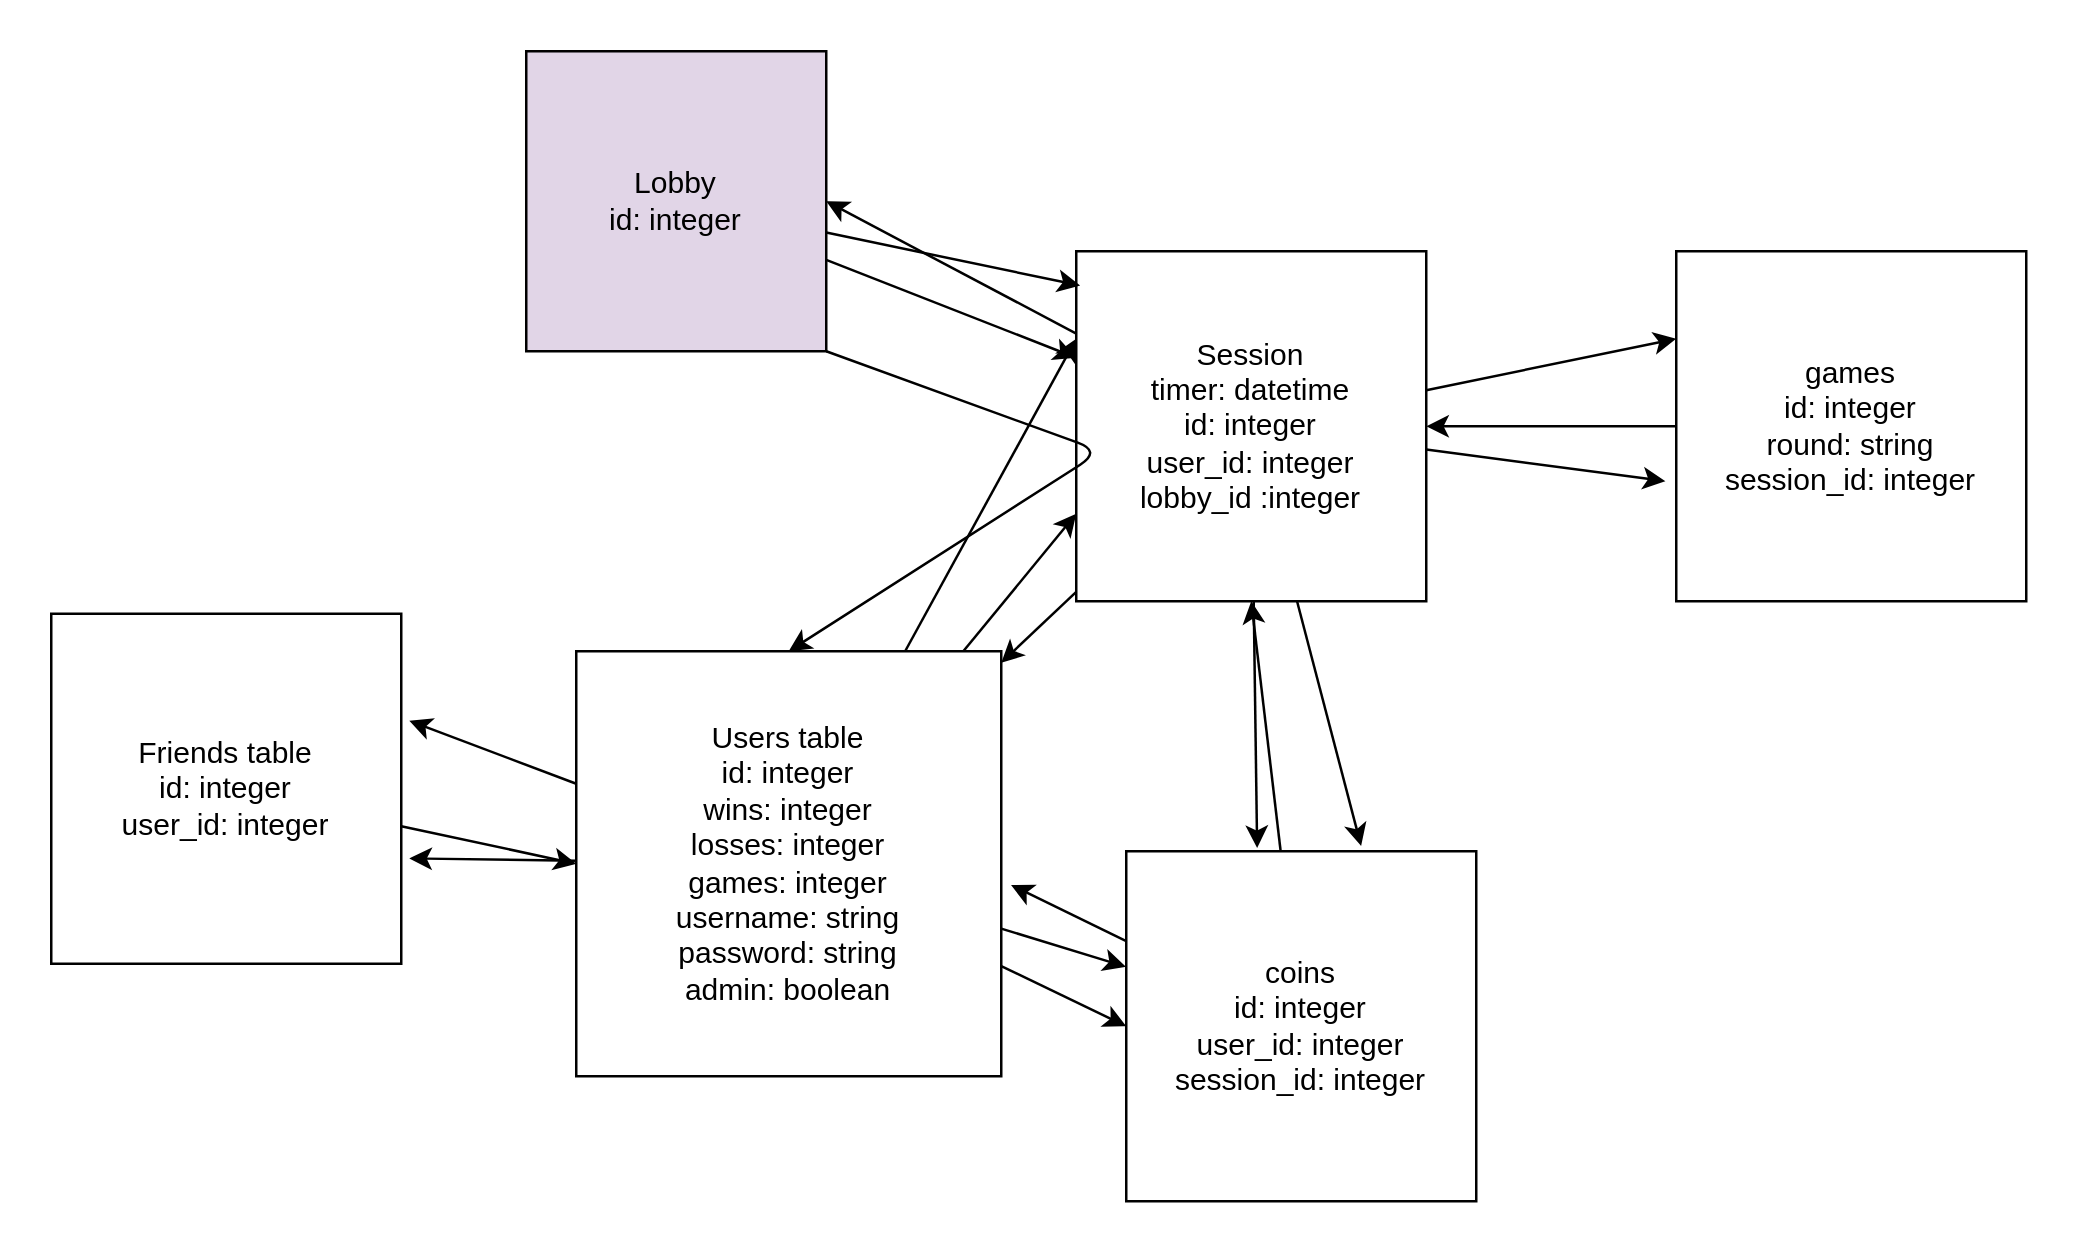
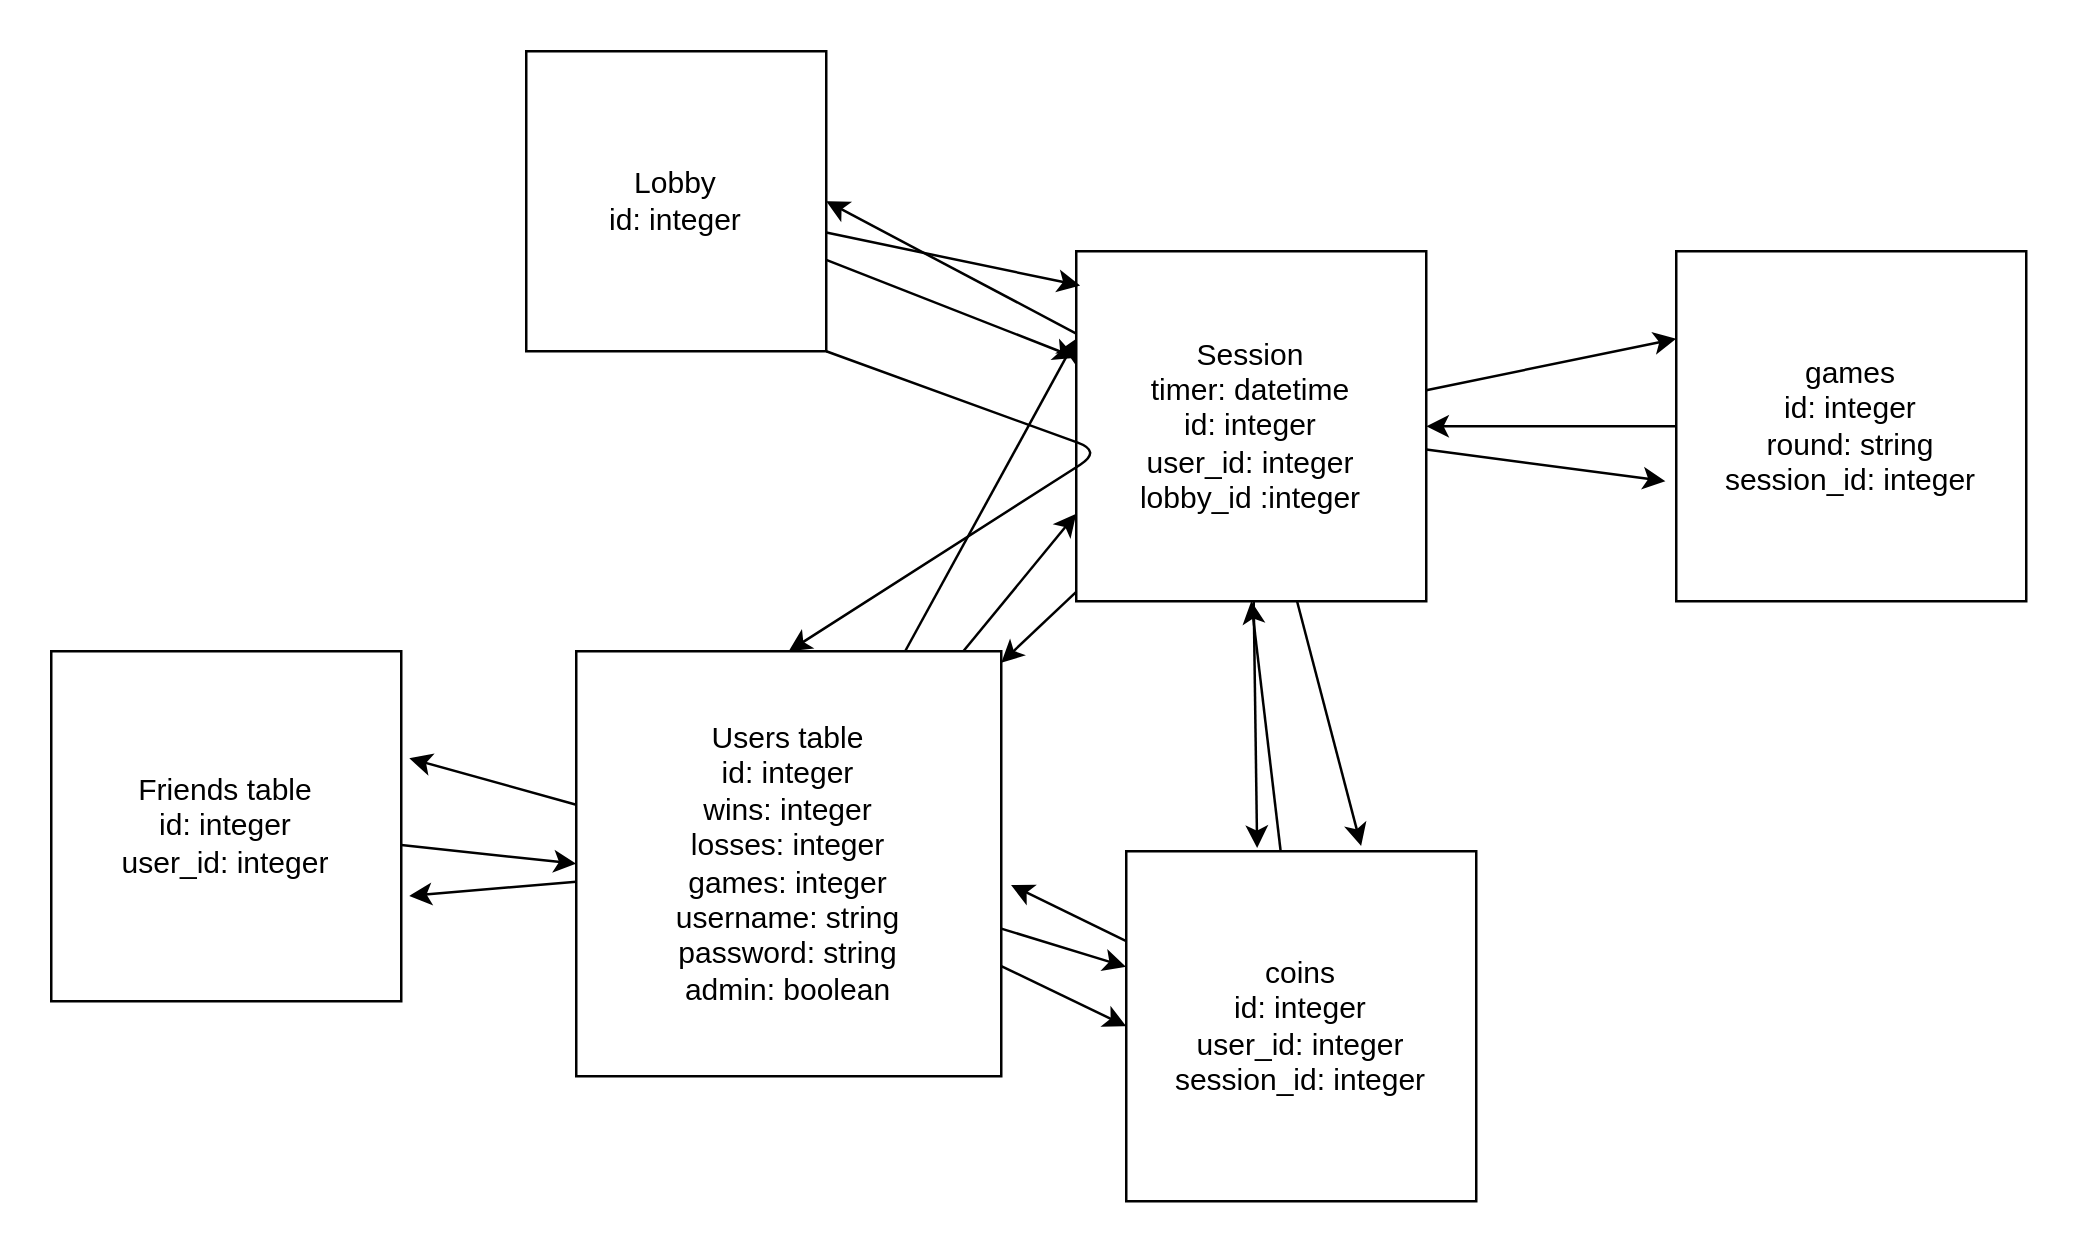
- <mxCell id="26" value="Lobby&lt;br&gt;id: integer&lt;br&gt;" style="whiteSpace=wrap;html=1;aspect=fixed;fillColor=#e1d5e7;" vertex="1" parent="1"><mxGeometry x="210" width="120" height="120" as="geometry" y="20" /></mxCell>
+ <mxCell id="26" value="Lobby&lt;br&gt;id: integer&lt;br&gt;" style="whiteSpace=wrap;html=1;aspect=fixed;" vertex="1" parent="1"><mxGeometry x="210" width="120" height="120" as="geometry" y="20" /></mxCell>
- <mxCell id="3" value="Friends table&lt;br&gt;id: integer&lt;br&gt;user_id: integer" style="whiteSpace=wrap;html=1;aspect=fixed;" parent="1" vertex="1"><mxGeometry x="20" y="245" width="140" height="140" as="geometry" /></mxCell>
+ <mxCell id="3" value="Friends table&lt;br&gt;id: integer&lt;br&gt;user_id: integer" style="whiteSpace=wrap;html=1;aspect=fixed;" parent="1" vertex="1"><mxGeometry x="20" y="260" width="140" height="140" as="geometry" /></mxCell>
